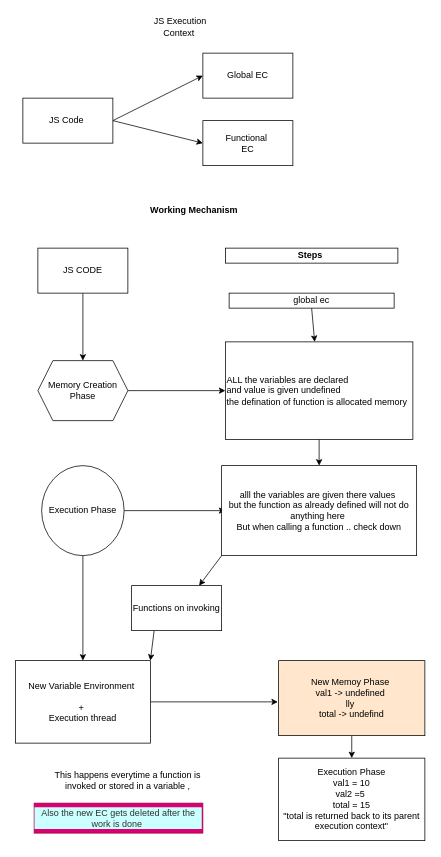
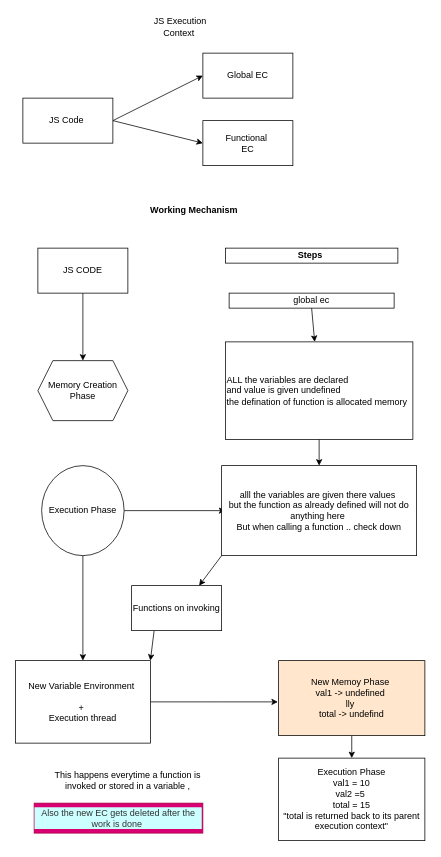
- <mxCell id="11" value="" style="edgeStyle=none;html=1;" edge="1" parent="1" source="12" target="18"><mxGeometry relative="1" as="geometry" /></mxCell>
